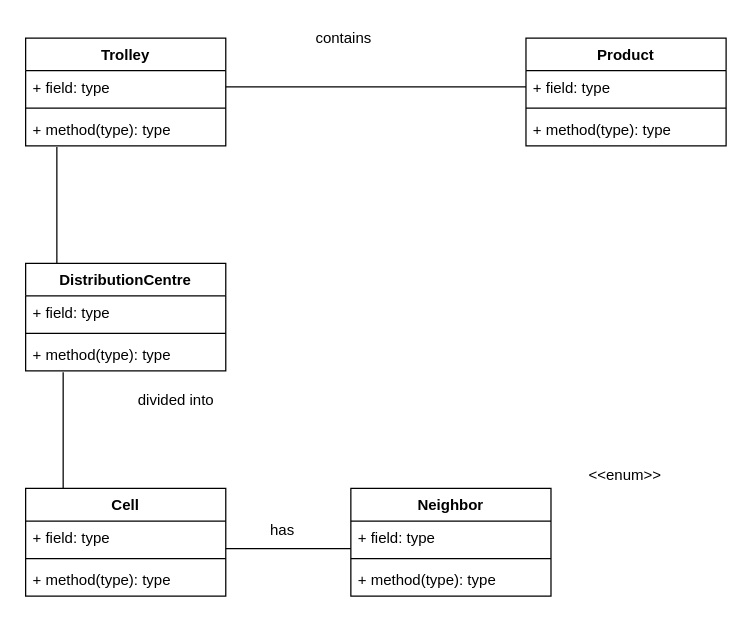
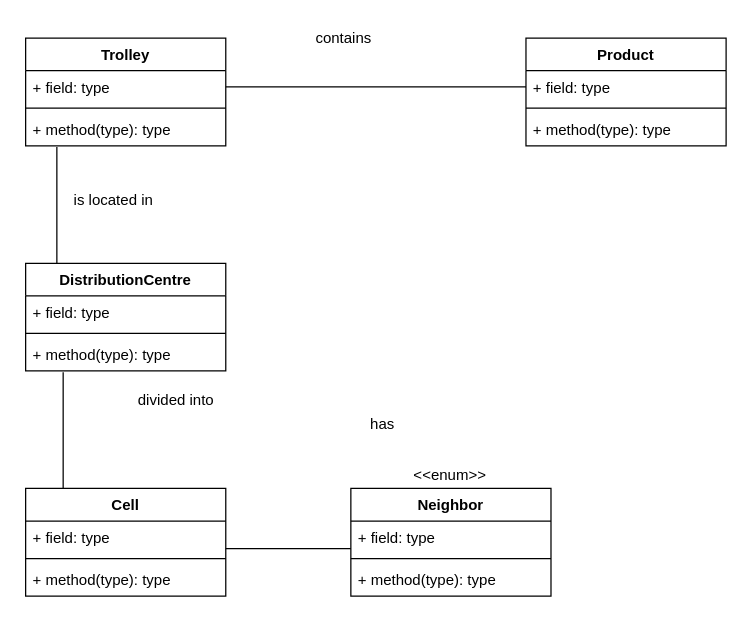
+ <mxCell id="24" value="is located in" style="text;html=1;align=center;verticalAlign=middle;resizable=0;points=[];autosize=1;strokeColor=none;fillColor=none;" vertex="1" parent="1"><mxGeometry x="50" y="150" width="80" height="20" as="geometry" /></mxCell>
- <mxCell id="28" value="&amp;lt;&amp;lt;enum&amp;gt;&amp;gt;" style="text;html=1;align=center;verticalAlign=middle;resizable=0;points=[];autosize=1;strokeColor=none;fillColor=none;" vertex="1" parent="1"><mxGeometry x="464" y="370" width="70" height="20" as="geometry" /></mxCell>
+ <mxCell id="28" value="&amp;lt;&amp;lt;enum&amp;gt;&amp;gt;" style="text;html=1;align=center;verticalAlign=middle;resizable=0;points=[];autosize=1;strokeColor=none;fillColor=none;" vertex="1" parent="1"><mxGeometry x="324" y="370" width="70" height="20" as="geometry" /></mxCell>
- <mxCell id="30" value="has" style="text;html=1;align=center;verticalAlign=middle;resizable=0;points=[];autosize=1;strokeColor=none;fillColor=none;" vertex="1" parent="1"><mxGeometry x="210" y="414" width="30" height="20" as="geometry" /></mxCell>
+ <mxCell id="30" value="has" style="text;html=1;align=center;verticalAlign=middle;resizable=0;points=[];autosize=1;strokeColor=none;fillColor=none;" vertex="1" parent="1"><mxGeometry x="290" y="329" width="30" height="20" as="geometry" /></mxCell>
